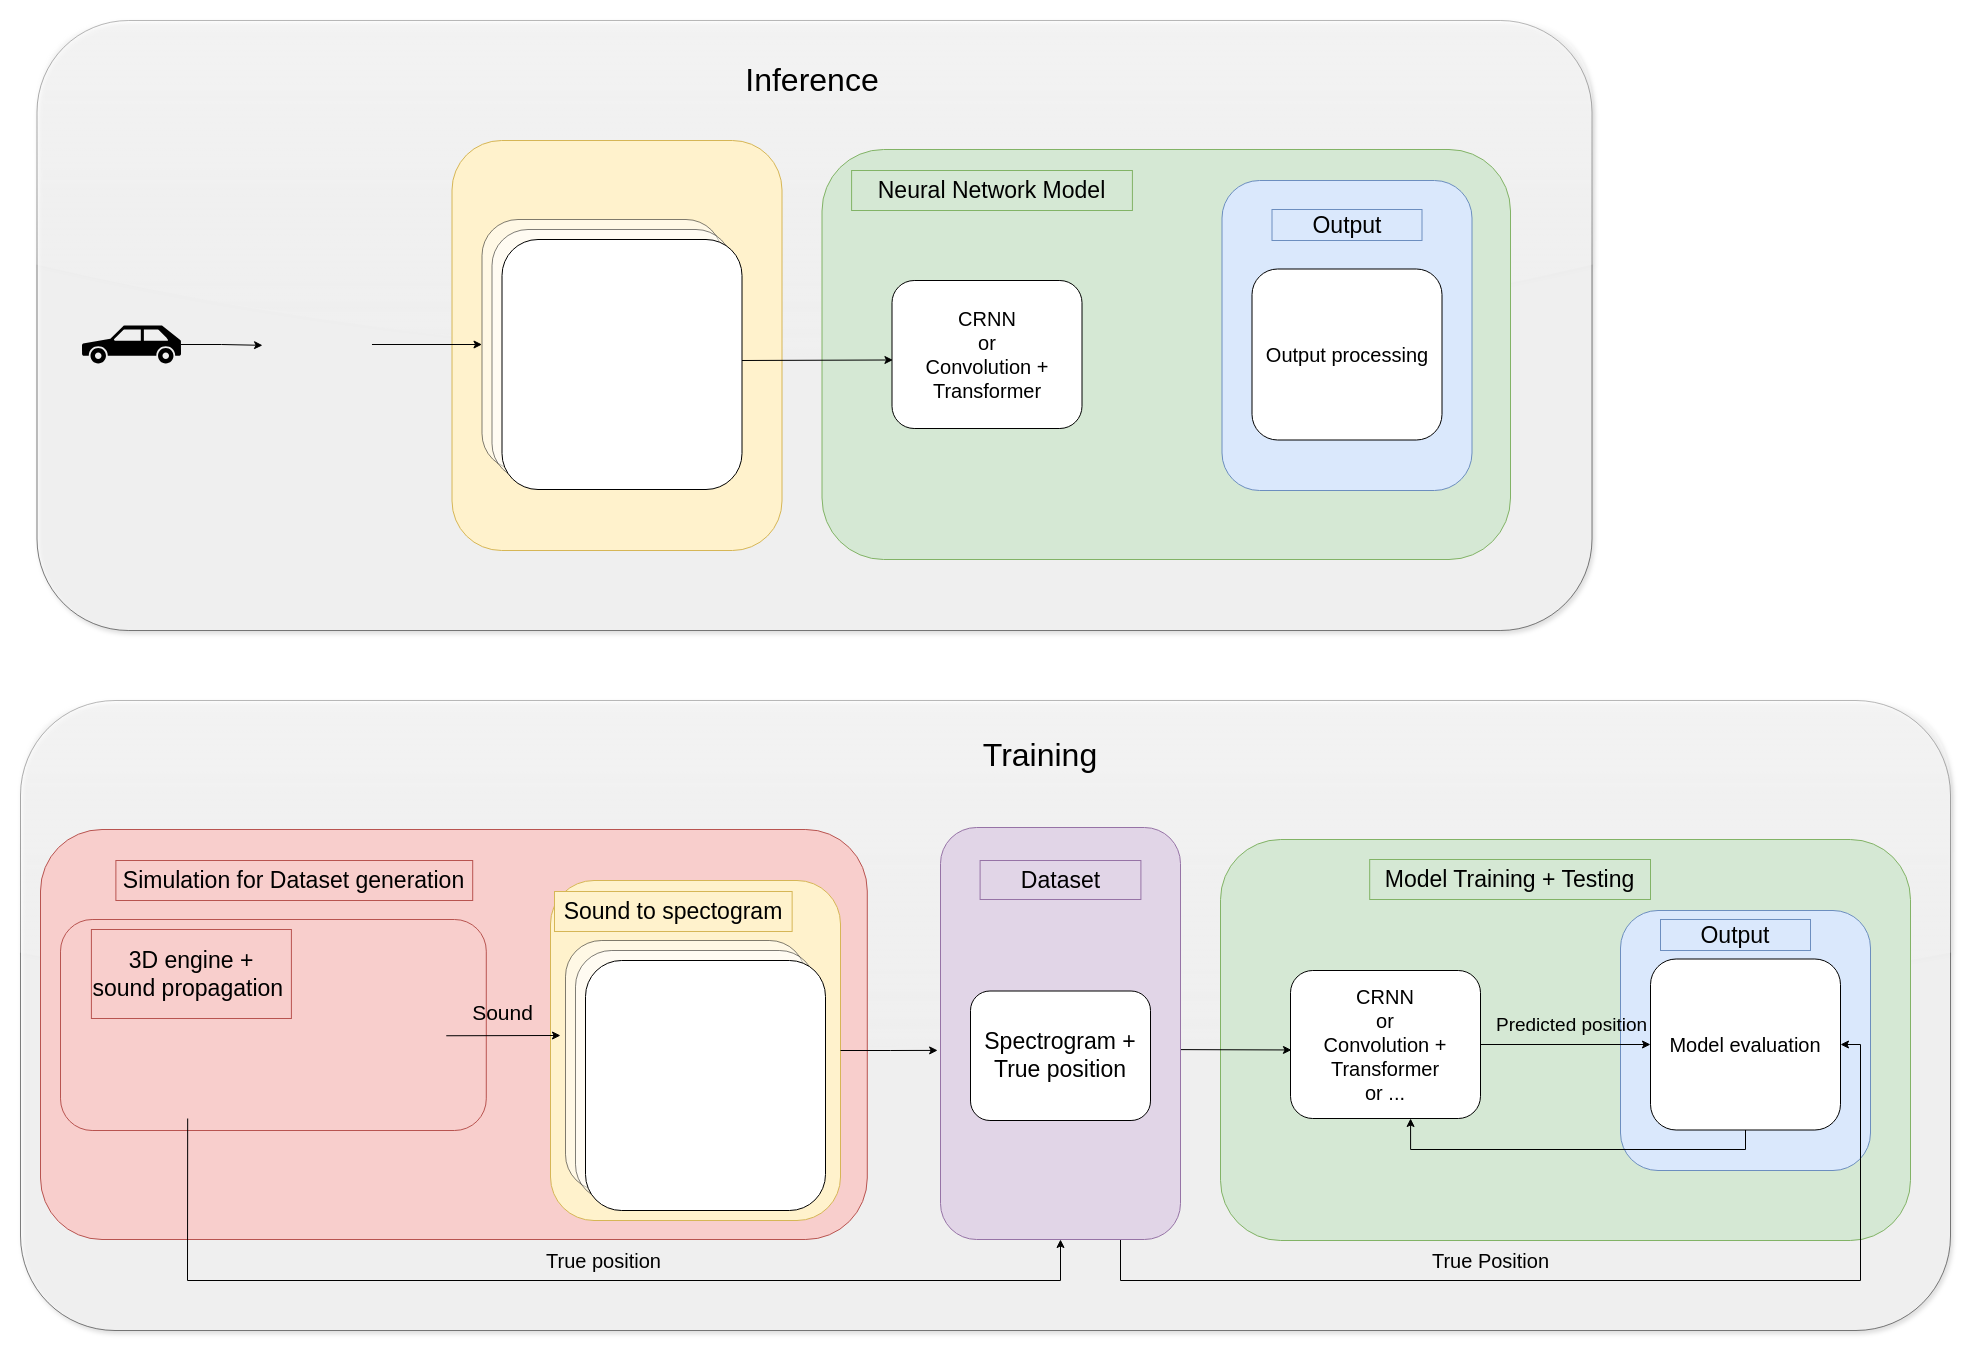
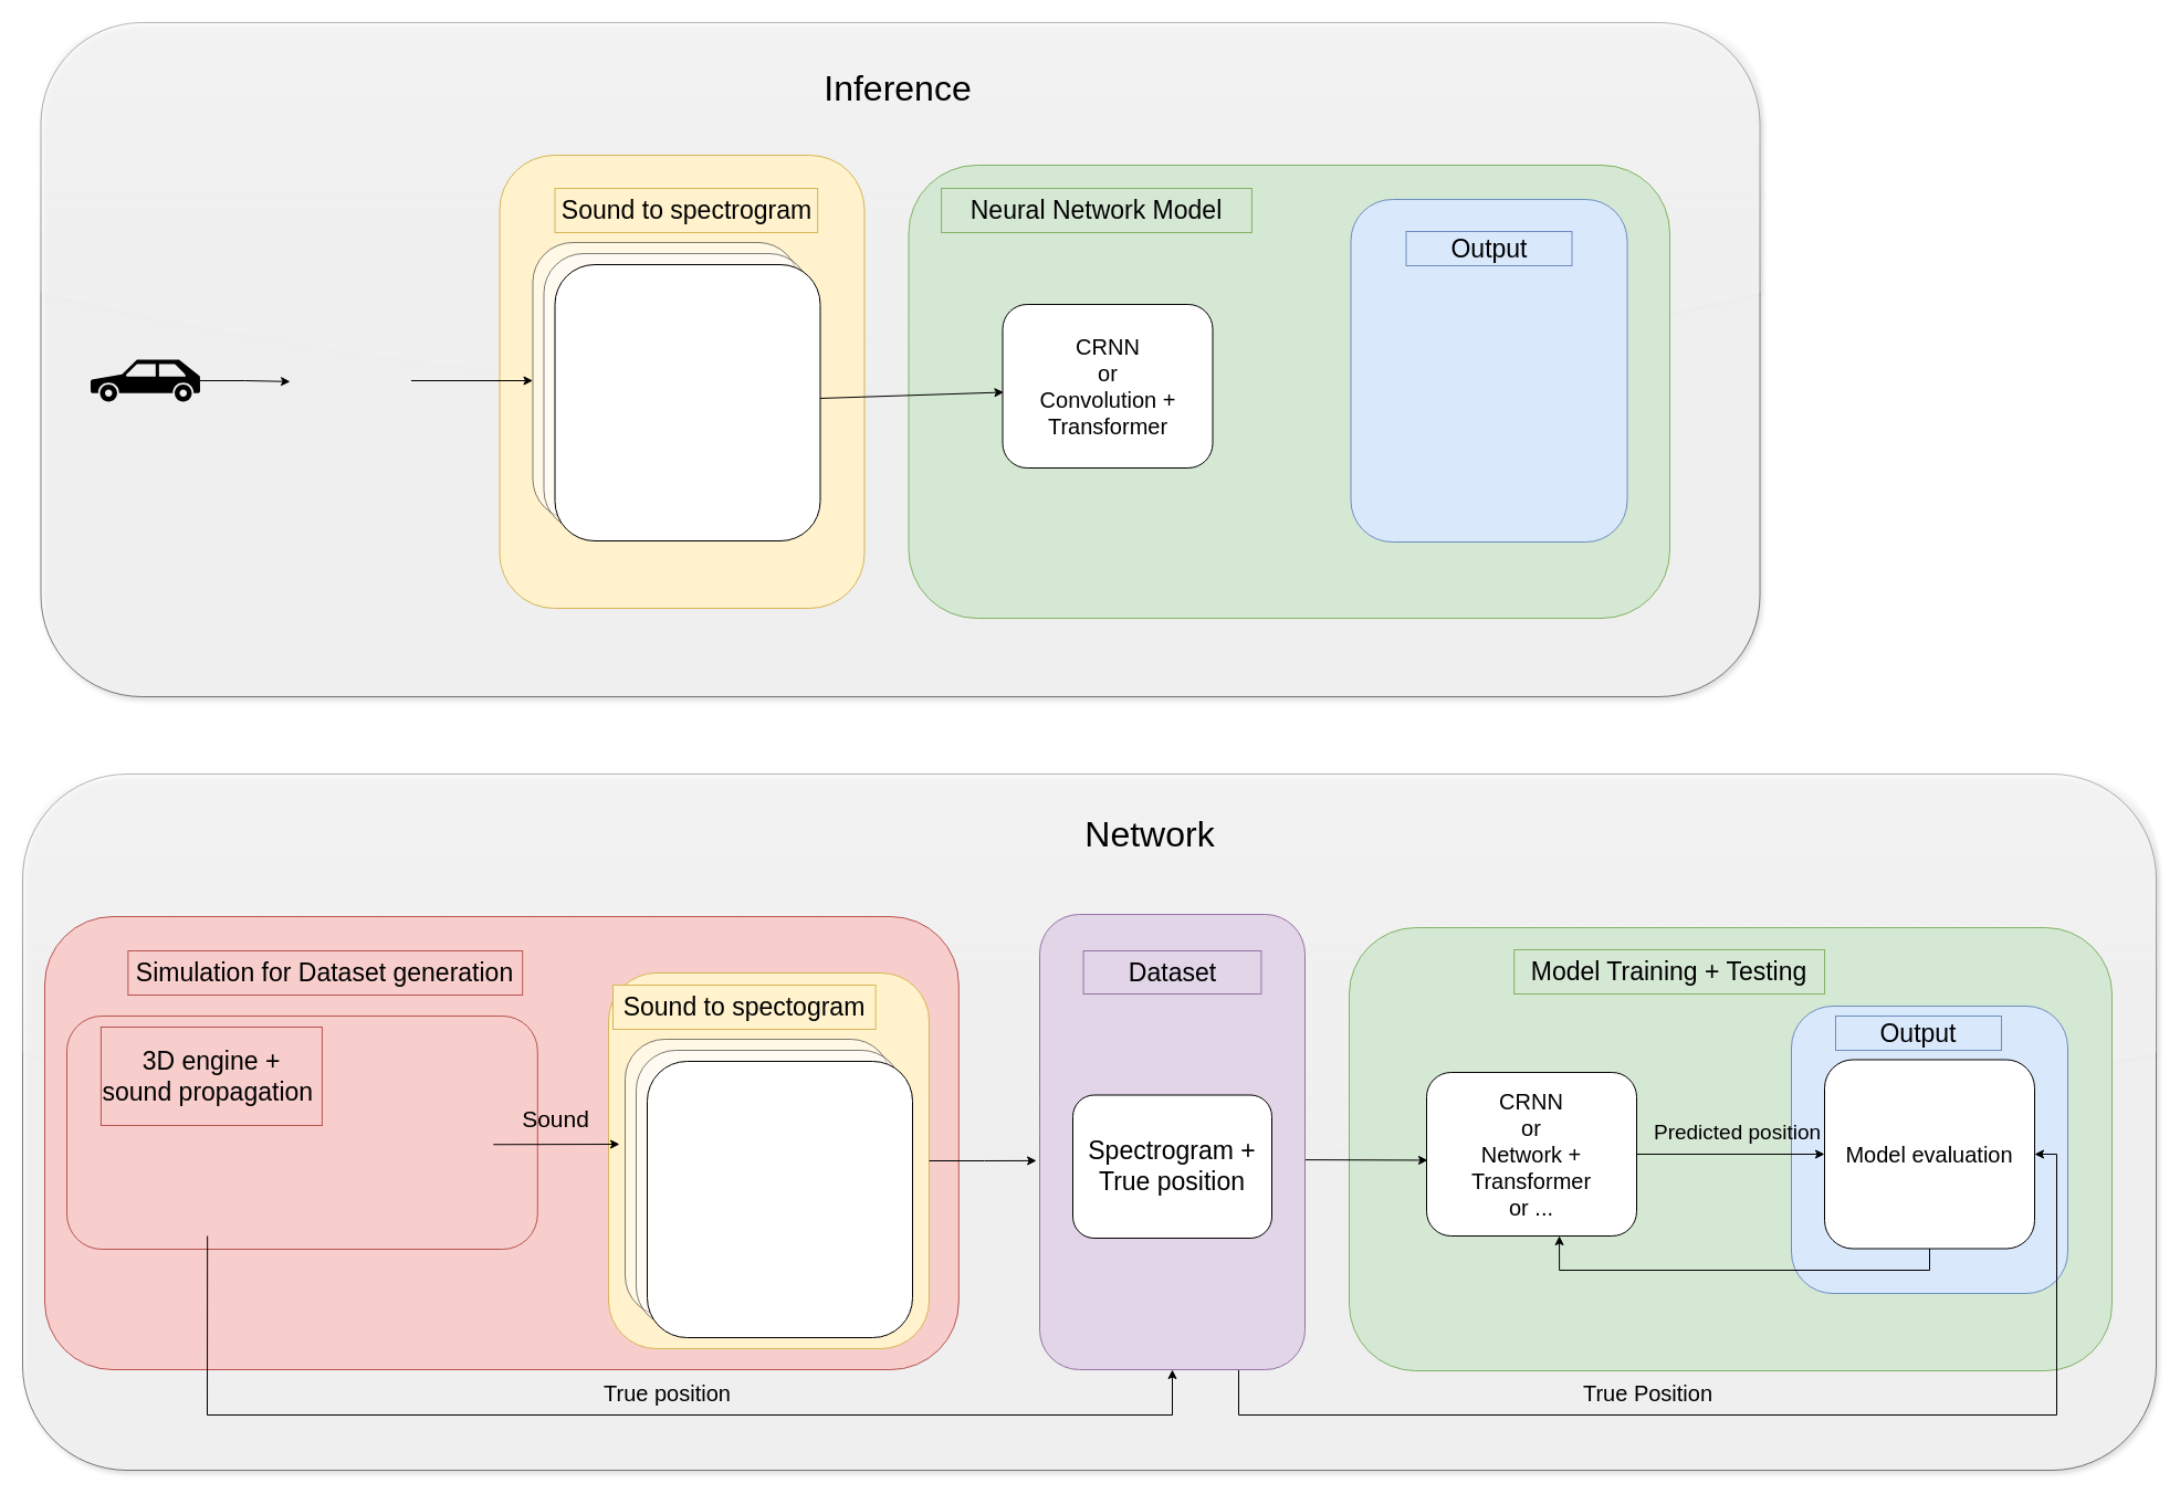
+ <mxCell id="13" value="&lt;font style=&quot;font-size: 23px;&quot;&gt;Sound to spectrogram&lt;/font&gt;" style="text;html=1;strokeColor=#d6b656;fillColor=#fff2cc;align=center;verticalAlign=middle;whiteSpace=wrap;rounded=0;" vertex="1" parent="1"><mxGeometry x="501.5" y="170" width="237.63" height="40" as="geometry" /></mxCell>
- <mxCell id="18" value="&lt;font style=&quot;font-size: 20px;&quot;&gt;CRNN &lt;br&gt;or &lt;br&gt;Convolution + Transformer&lt;/font&gt;" style="rounded=1;whiteSpace=wrap;html=1;" vertex="1" parent="1"><mxGeometry x="891.5" y="280" width="190" height="148" as="geometry" /></mxCell>
+ <mxCell id="18" value="&lt;font style=&quot;font-size: 20px;&quot;&gt;CRNN &lt;br&gt;or &lt;br&gt;Convolution + Transformer&lt;/font&gt;" style="rounded=1;whiteSpace=wrap;html=1;" vertex="1" parent="1"><mxGeometry x="906.5" y="275" width="190" height="148" as="geometry" /></mxCell>
- <mxCell id="20" value="Output processing" style="rounded=1;whiteSpace=wrap;html=1;fontSize=20;" vertex="1" parent="1"><mxGeometry x="1251.5" y="268.5" width="190" height="171" as="geometry" /></mxCell>
- <mxCell id="22" value="&lt;font style=&quot;font-size: 32px;&quot;&gt;Training&lt;/font&gt;" style="text;html=1;strokeColor=none;fillColor=none;align=center;verticalAlign=middle;whiteSpace=wrap;rounded=0;fontSize=23;" vertex="1" parent="1"><mxGeometry x="960" y="735" width="160" height="40" as="geometry" /></mxCell>
+ <mxCell id="22" value="&lt;font style=&quot;font-size: 32px;&quot;&gt;Network&lt;/font&gt;" style="text;html=1;strokeColor=none;fillColor=none;align=center;verticalAlign=middle;whiteSpace=wrap;rounded=0;fontSize=23;" vertex="1" parent="1"><mxGeometry x="960" y="735" width="160" height="40" as="geometry" /></mxCell>
- <mxCell id="26" value="&lt;font style=&quot;font-size: 20px;&quot;&gt;CRNN &lt;br&gt;or &lt;br&gt;Convolution + Transformer&lt;br&gt;or ...&lt;br&gt;&lt;/font&gt;" style="rounded=1;whiteSpace=wrap;html=1;" vertex="1" parent="1"><mxGeometry x="1290" y="970" width="190" height="148" as="geometry" /></mxCell>
+ <mxCell id="26" value="&lt;font style=&quot;font-size: 20px;&quot;&gt;CRNN &lt;br&gt;or &lt;br&gt;Network + Transformer&lt;br&gt;or ...&lt;br&gt;&lt;/font&gt;" style="rounded=1;whiteSpace=wrap;html=1;" vertex="1" parent="1"><mxGeometry x="1290" y="970" width="190" height="148" as="geometry" /></mxCell>
